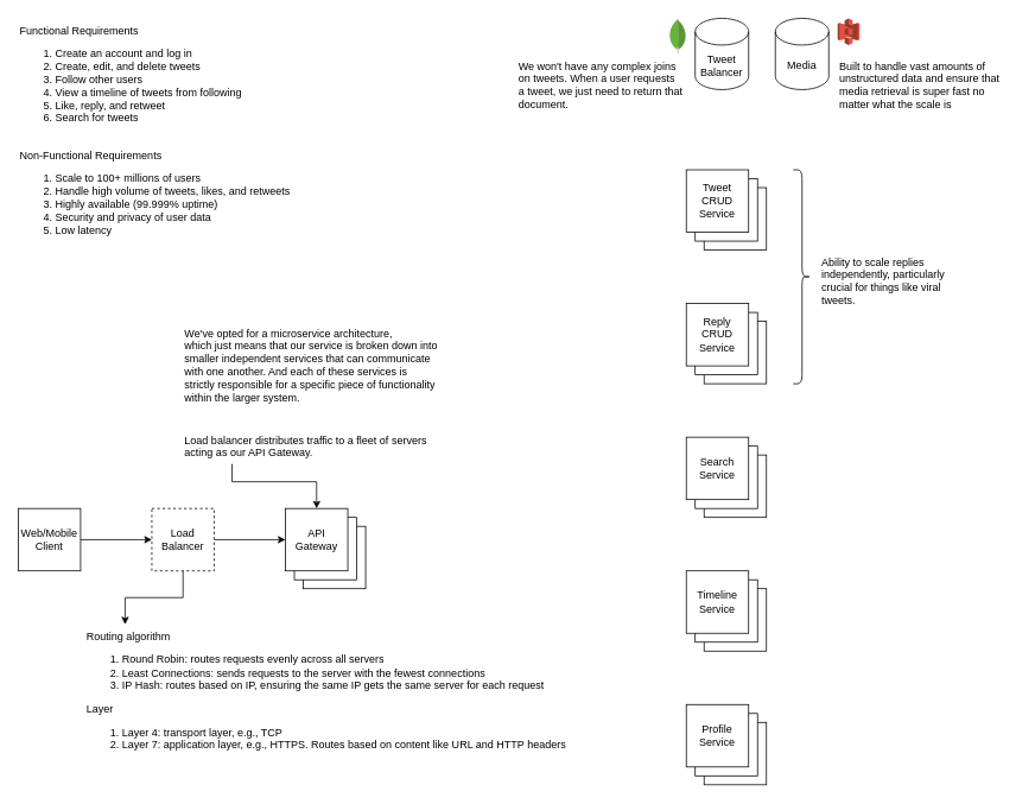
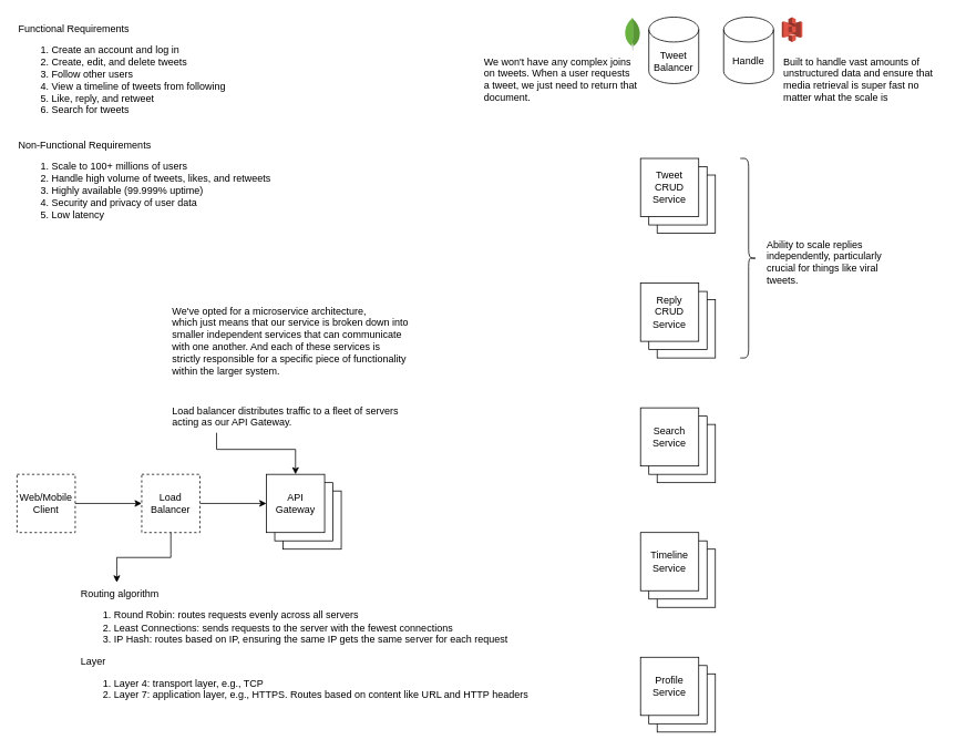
- <mxCell id="35" value="Media" style="shape=cylinder3;whiteSpace=wrap;html=1;boundedLbl=1;backgroundOutline=1;size=15;" vertex="1" parent="1"><mxGeometry x="870" y="20" width="60" height="80" as="geometry" /></mxCell>
+ <mxCell id="35" value="Handle" style="shape=cylinder3;whiteSpace=wrap;html=1;boundedLbl=1;backgroundOutline=1;size=15;" vertex="1" parent="1"><mxGeometry x="870" y="20" width="60" height="80" as="geometry" /></mxCell>
- <mxCell id="9" value="Web/Mobile Client" style="rounded=0;whiteSpace=wrap;html=1;" vertex="1" parent="1"><mxGeometry x="20" y="570" width="70" height="70" as="geometry" /></mxCell>
+ <mxCell id="9" value="Web/Mobile Client" style="rounded=0;whiteSpace=wrap;html=1;dashed=1;" vertex="1" parent="1"><mxGeometry x="20" y="570" width="70" height="70" as="geometry" /></mxCell>
